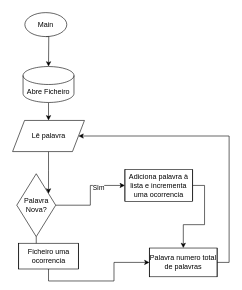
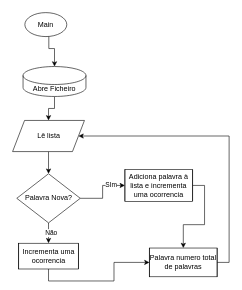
- <mxCell id="7" value="Abre Ficheiro" style="shape=cylinder3;whiteSpace=wrap;html=1;boundedLbl=1;backgroundOutline=1;size=15;" vertex="1" parent="1"><mxGeometry x="38" y="110" width="85" height="60" as="geometry" /></mxCell>
+ <mxCell id="7" value="Abre Ficheiro" style="shape=cylinder3;whiteSpace=wrap;html=1;boundedLbl=1;backgroundOutline=1;size=15;" vertex="1" parent="1"><mxGeometry x="38" y="110" width="105" height="50" as="geometry" /></mxCell>
- <mxCell id="9" value="Lê palavra" style="shape=parallelogram;perimeter=parallelogramPerimeter;whiteSpace=wrap;html=1;fixedSize=1;" vertex="1" parent="1"><mxGeometry x="20.5" y="200" width="120" height="52" as="geometry" /></mxCell>
+ <mxCell id="9" value="Lê lista" style="shape=parallelogram;perimeter=parallelogramPerimeter;whiteSpace=wrap;html=1;fixedSize=1;" vertex="1" parent="1"><mxGeometry x="20.5" y="200" width="120" height="52" as="geometry" /></mxCell>
- <mxCell id="12" value="Palavra Nova?" style="rhombus;whiteSpace=wrap;html=1;" vertex="1" parent="1"><mxGeometry x="27.5" y="289" width="65" height="105" as="geometry" /></mxCell>
+ <mxCell id="12" value="Palavra Nova?" style="rhombus;whiteSpace=wrap;html=1;" vertex="1" parent="1"><mxGeometry x="27.5" y="289" width="106" height="82" as="geometry" /></mxCell>
- <mxCell id="14" value="&lt;div&gt;Ficheiro uma ocorrencia&lt;/div&gt;" style="shape=process;whiteSpace=wrap;html=1;backgroundOutline=1;size=0;" vertex="1" parent="1"><mxGeometry x="30.5" y="405" width="100" height="43" as="geometry" /></mxCell>
+ <mxCell id="14" value="&lt;div&gt;Incrementa uma ocorrencia&lt;/div&gt;" style="shape=process;whiteSpace=wrap;html=1;backgroundOutline=1;size=0;" vertex="1" parent="1"><mxGeometry x="30.5" y="405" width="100" height="43" as="geometry" /></mxCell>
